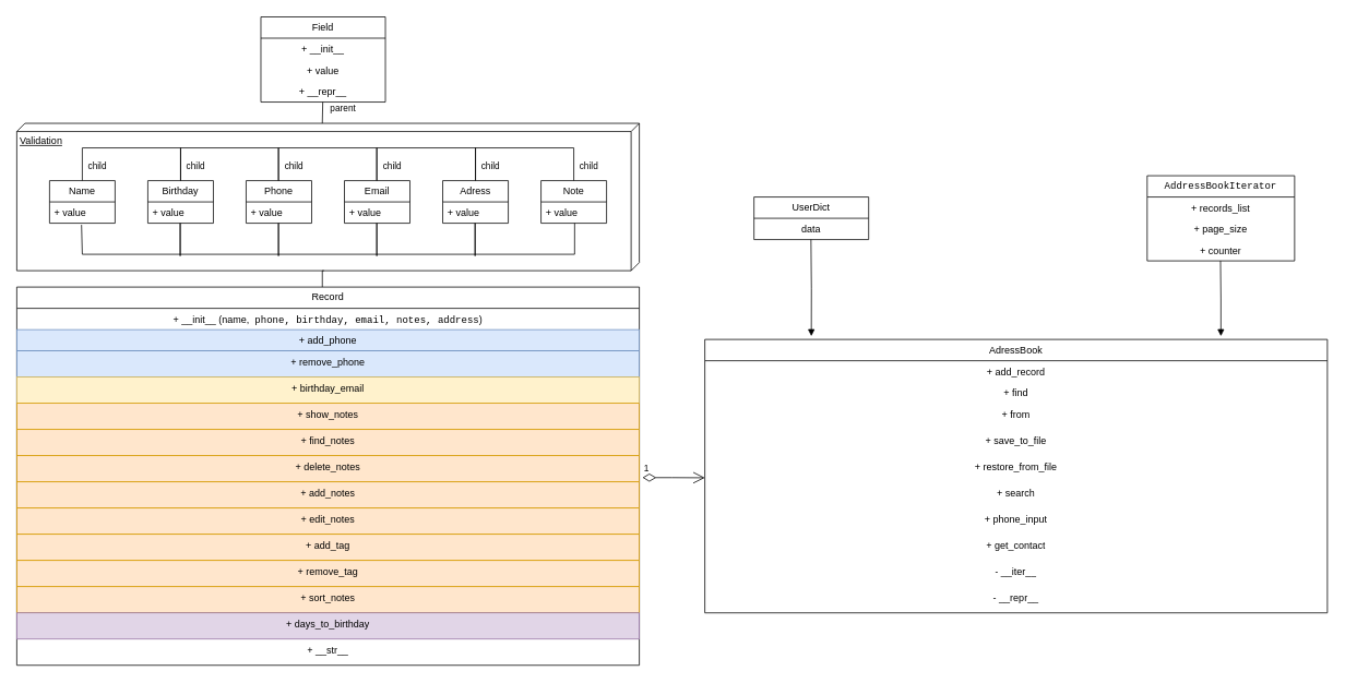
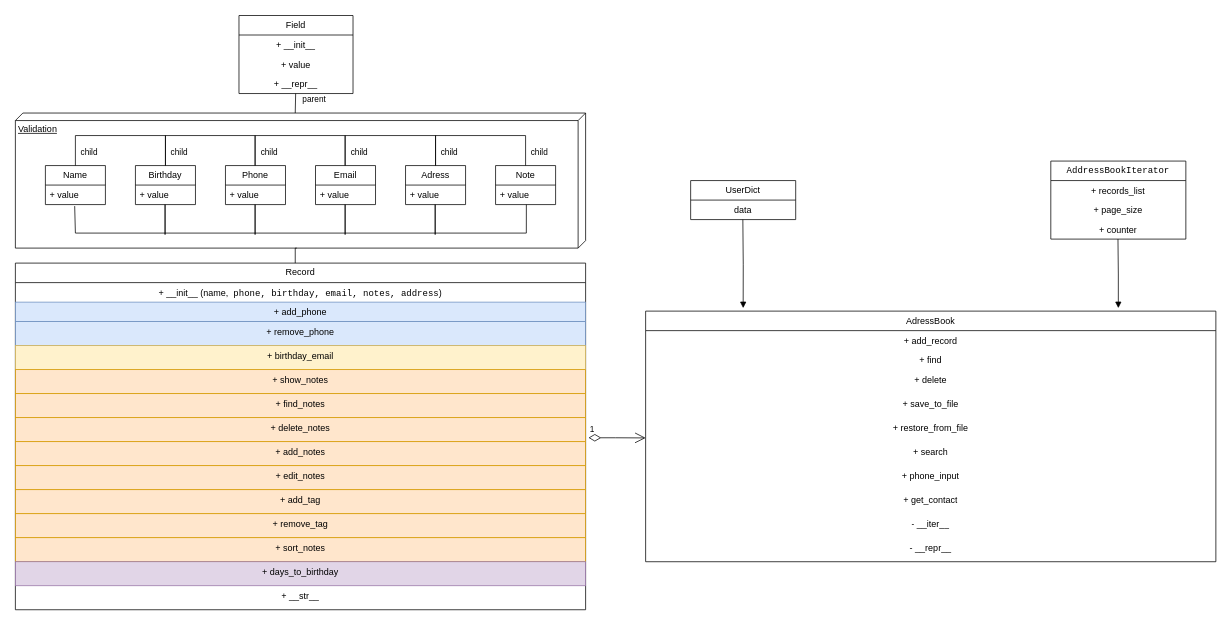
- <mxCell id="57" value="+&amp;nbsp;from" style="text;align=center;verticalAlign=top;spacingLeft=4;spacingRight=4;overflow=hidden;rotatable=0;points=[[0,0.5],[1,0.5]];portConstraint=eastwest;whiteSpace=wrap;html=1;shadow=0;" vertex="1" parent="54"><mxGeometry y="78" width="760" height="32" as="geometry" /></mxCell>
+ <mxCell id="57" value="+&amp;nbsp;delete" style="text;align=center;verticalAlign=top;spacingLeft=4;spacingRight=4;overflow=hidden;rotatable=0;points=[[0,0.5],[1,0.5]];portConstraint=eastwest;whiteSpace=wrap;html=1;shadow=0;" vertex="1" parent="54"><mxGeometry y="78" width="760" height="32" as="geometry" /></mxCell>
